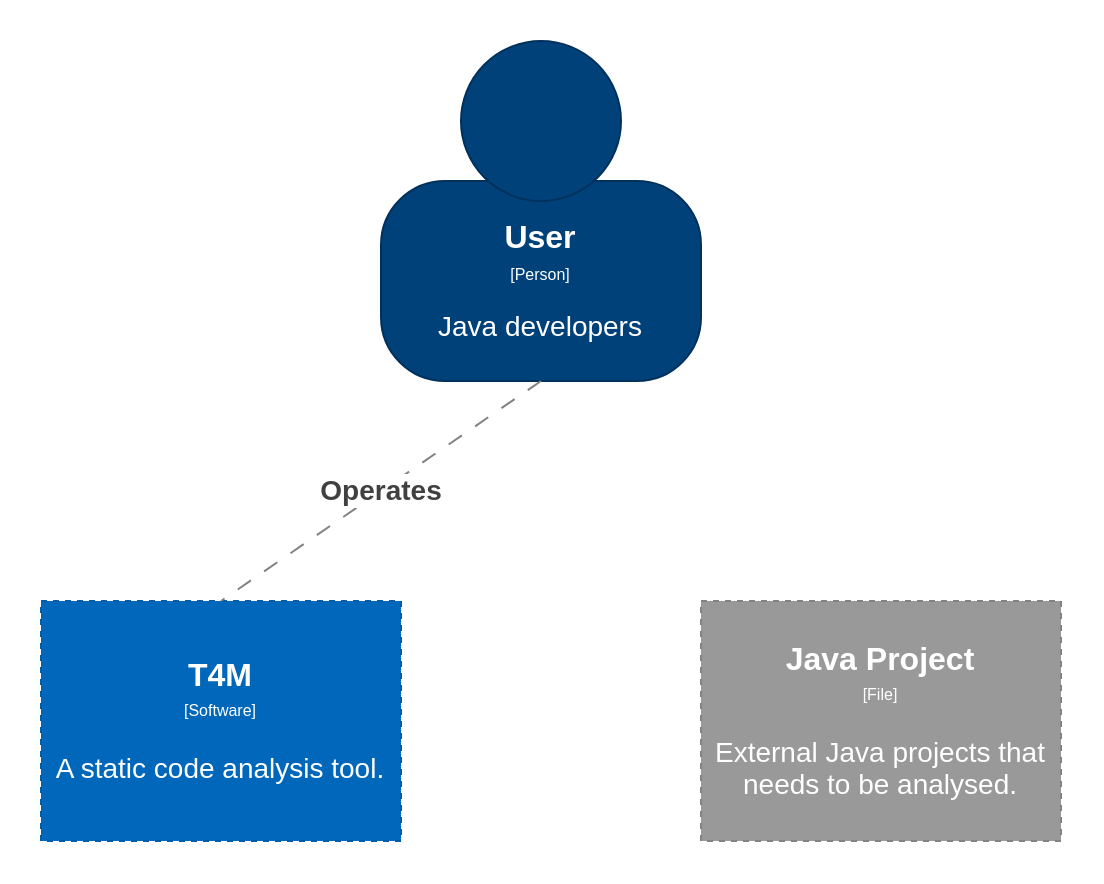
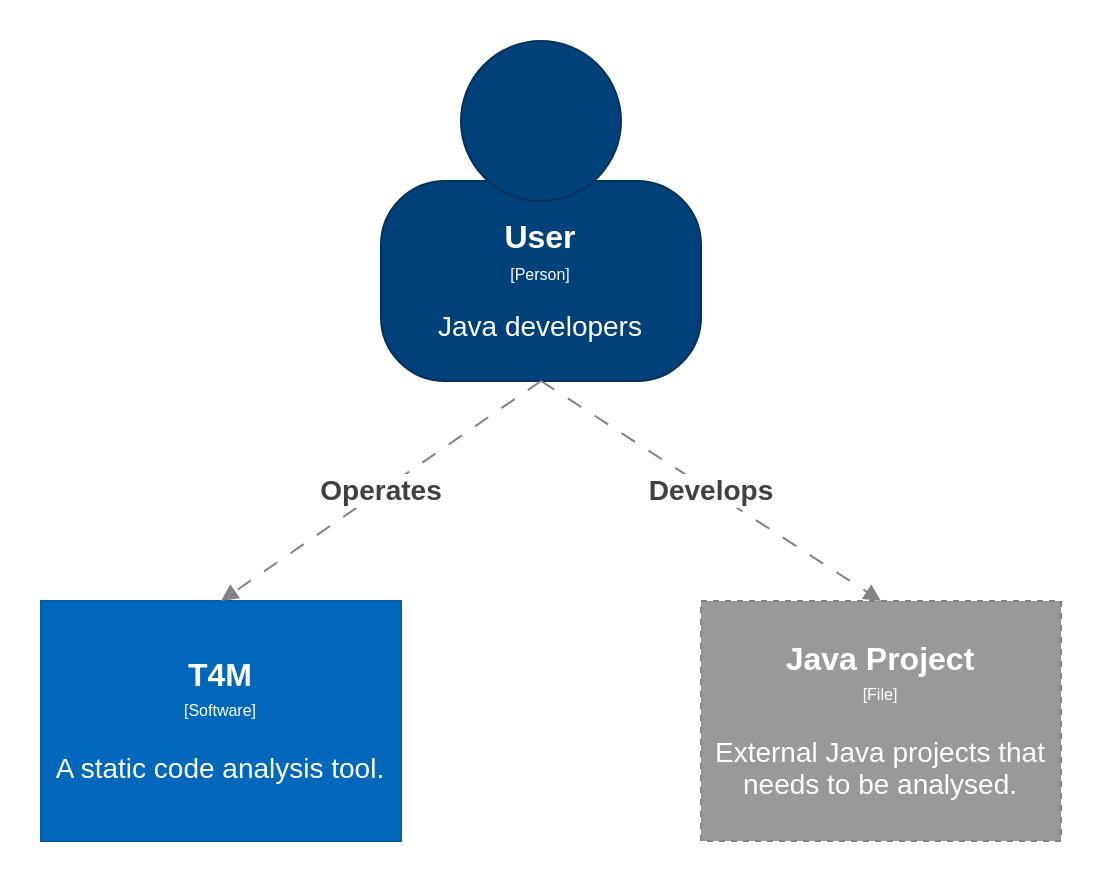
+ <mxCell id="8" value="&lt;b style=&quot;font-size: 14px&quot;&gt;Develops&lt;/b&gt;" style="endArrow=block;html=1;fontSize=10;fontColor=#404040;strokeWidth=1;endFill=1;dashed=1;dashPattern=8 8;strokeColor=#828282;elbow=vertical;exitX=0.5;exitY=1;exitDx=0;exitDy=0;entryX=0.5;entryY=0;entryDx=0;entryDy=0;spacing=3;" edge="1" parent="1" source="3" target="6"><mxGeometry width="50" height="50" relative="1" as="geometry"><mxPoint x="210" y="370" as="sourcePoint" /><mxPoint x="360" y="370" as="targetPoint" /></mxGeometry></mxCell>
- <mxCell id="7" value="&lt;b style=&quot;font-size: 14px&quot;&gt;Operates&lt;/b&gt;" style="endArrow=none;html=1;fontSize=10;fontColor=#404040;strokeWidth=1;endFill=1;dashed=1;dashPattern=8 8;strokeColor=#828282;elbow=vertical;exitX=0.5;exitY=1;exitDx=0;exitDy=0;entryX=0.5;entryY=0;entryDx=0;entryDy=0;spacing=3;" edge="1" parent="1" source="3" target="5"><mxGeometry width="50" height="50" relative="1" as="geometry"><mxPoint x="300" y="440" as="sourcePoint" /><mxPoint x="500" y="440" as="targetPoint" /></mxGeometry></mxCell>
+ <mxCell id="7" value="&lt;b style=&quot;font-size: 14px&quot;&gt;Operates&lt;/b&gt;" style="endArrow=block;html=1;fontSize=10;fontColor=#404040;strokeWidth=1;endFill=1;dashed=1;dashPattern=8 8;strokeColor=#828282;elbow=vertical;exitX=0.5;exitY=1;exitDx=0;exitDy=0;entryX=0.5;entryY=0;entryDx=0;entryDy=0;spacing=3;" edge="1" parent="1" source="3" target="5"><mxGeometry width="50" height="50" relative="1" as="geometry"><mxPoint x="300" y="440" as="sourcePoint" /><mxPoint x="500" y="440" as="targetPoint" /></mxGeometry></mxCell>
- <mxCell id="5" value="&lt;div&gt;&lt;span style=&quot;font-size: 14px&quot;&gt;&lt;b style=&quot;font-size: 16px&quot;&gt;T4M&lt;/b&gt;&lt;/span&gt;&lt;/div&gt;&lt;div&gt;&lt;span style=&quot;font-size: 8px&quot;&gt;[Software]&lt;/span&gt;&lt;/div&gt;&lt;div&gt;&lt;span style=&quot;font-size: 8px&quot;&gt;&lt;br&gt;&lt;/span&gt;&lt;/div&gt;&lt;div&gt;&lt;font style=&quot;font-size: 14px&quot;&gt;A static code analysis tool.&lt;/font&gt;&lt;/div&gt;" style="rounded=0;whiteSpace=wrap;html=1;fillColor=#0067BA;fontColor=#FFFFFF;strokeColor=#005DA8;resizable=0;spacing=3;dashed=1;" vertex="1" parent="1"><mxGeometry x="20" y="300" width="180" height="120" as="geometry" /></mxCell>
+ <mxCell id="5" value="&lt;div&gt;&lt;span style=&quot;font-size: 14px&quot;&gt;&lt;b style=&quot;font-size: 16px&quot;&gt;T4M&lt;/b&gt;&lt;/span&gt;&lt;/div&gt;&lt;div&gt;&lt;span style=&quot;font-size: 8px&quot;&gt;[Software]&lt;/span&gt;&lt;/div&gt;&lt;div&gt;&lt;span style=&quot;font-size: 8px&quot;&gt;&lt;br&gt;&lt;/span&gt;&lt;/div&gt;&lt;div&gt;&lt;font style=&quot;font-size: 14px&quot;&gt;A static code analysis tool.&lt;/font&gt;&lt;/div&gt;" style="rounded=0;whiteSpace=wrap;html=1;fillColor=#0067BA;fontColor=#FFFFFF;strokeColor=#005DA8;resizable=0;spacing=3;" vertex="1" parent="1"><mxGeometry x="20" y="300" width="180" height="120" as="geometry" /></mxCell>
